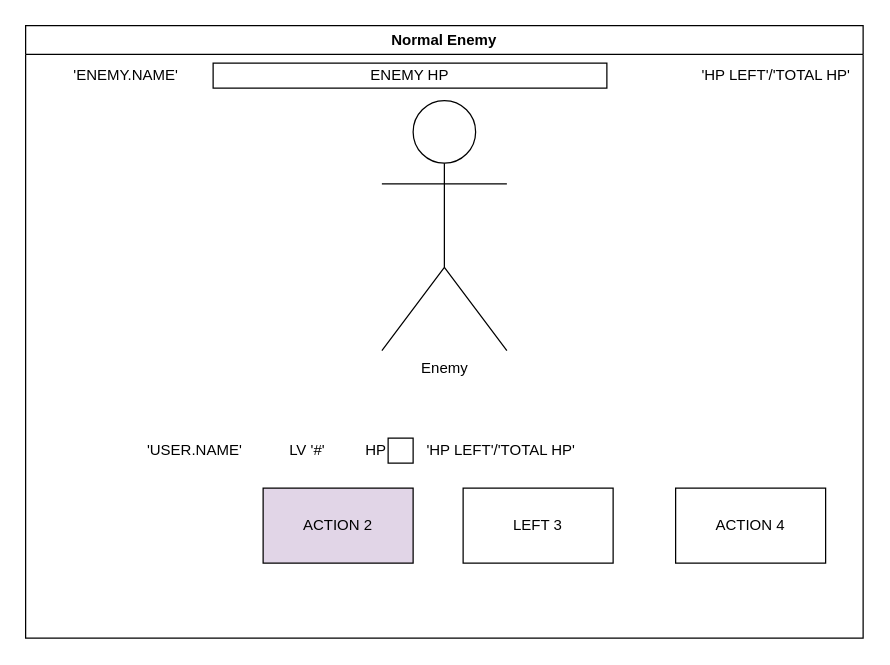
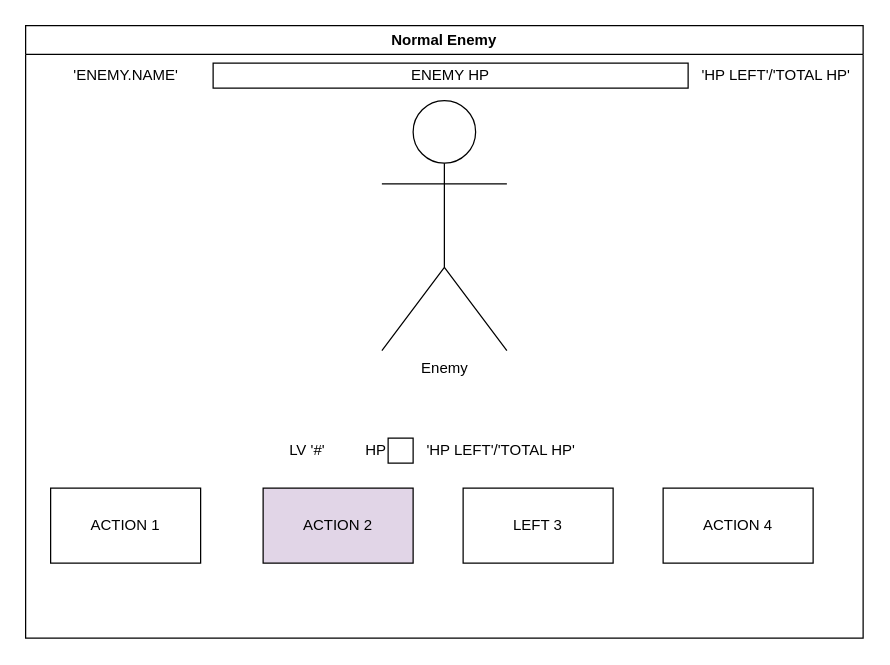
- <mxCell id="8" value="ENEMY HP" style="rounded=0;whiteSpace=wrap;html=1;" parent="2" vertex="1"><mxGeometry x="150" y="30" width="315" height="20" as="geometry" /></mxCell>
+ <mxCell id="8" value="ENEMY HP" style="rounded=0;whiteSpace=wrap;html=1;" parent="2" vertex="1"><mxGeometry x="150" y="30" width="380" height="20" as="geometry" /></mxCell>
- <mxCell id="14" value="'USER.NAME'" style="text;html=1;align=center;verticalAlign=middle;resizable=0;points=[];autosize=1;strokeColor=none;fillColor=none;" parent="2" vertex="1"><mxGeometry x="90" y="325" width="90" height="30" as="geometry" /></mxCell>
+ <mxCell id="4" value="ACTION 1" style="rounded=0;whiteSpace=wrap;html=1;" parent="2" vertex="1"><mxGeometry x="20" y="370" width="120" height="60" as="geometry" /></mxCell>
- <mxCell id="5" value="ACTION 4" style="rounded=0;whiteSpace=wrap;html=1;" parent="2" vertex="1"><mxGeometry x="520" y="370" width="120" height="60" as="geometry" /></mxCell>
+ <mxCell id="5" value="ACTION 4" style="rounded=0;whiteSpace=wrap;html=1;" parent="2" vertex="1"><mxGeometry x="510" y="370" width="120" height="60" as="geometry" /></mxCell>
